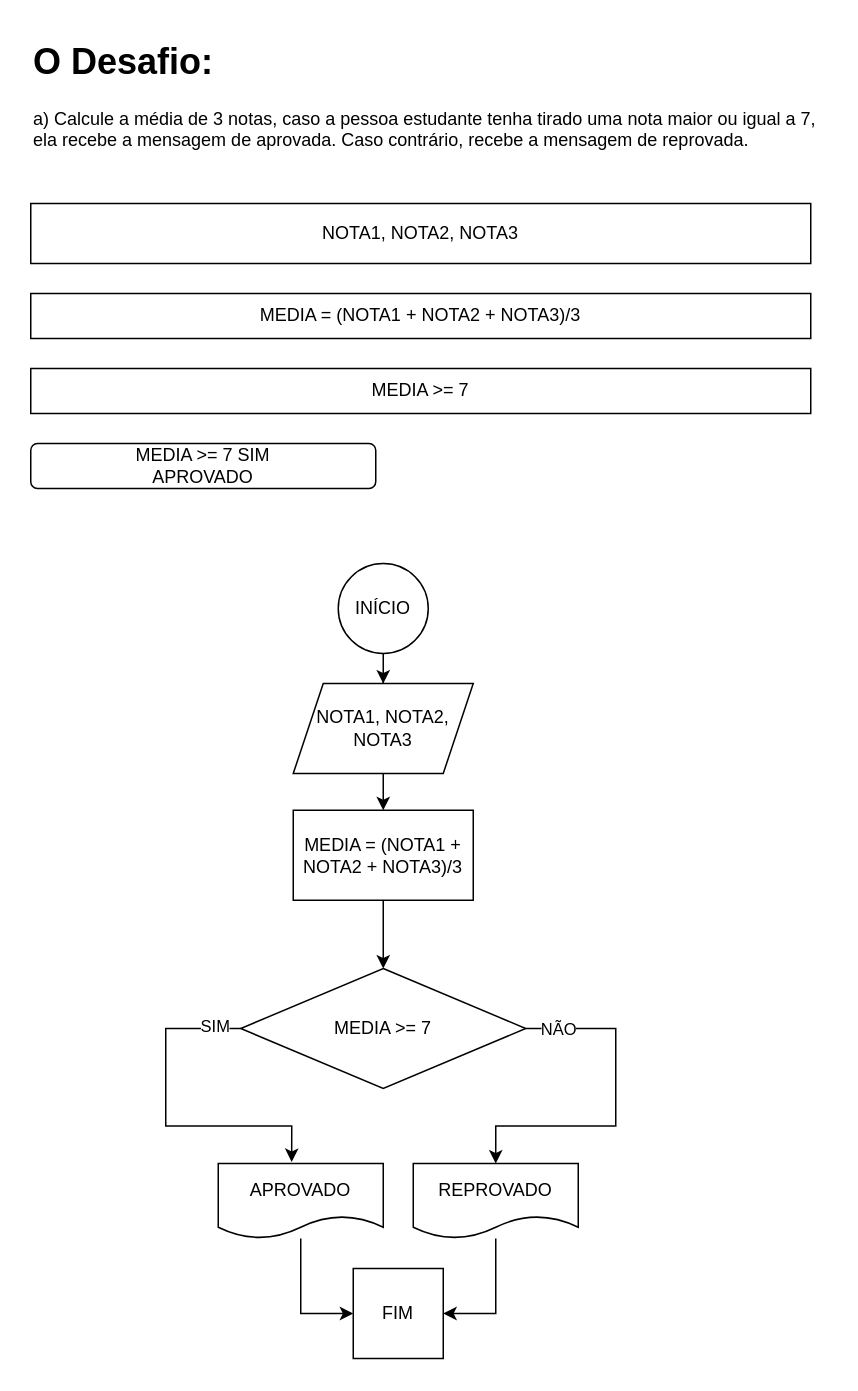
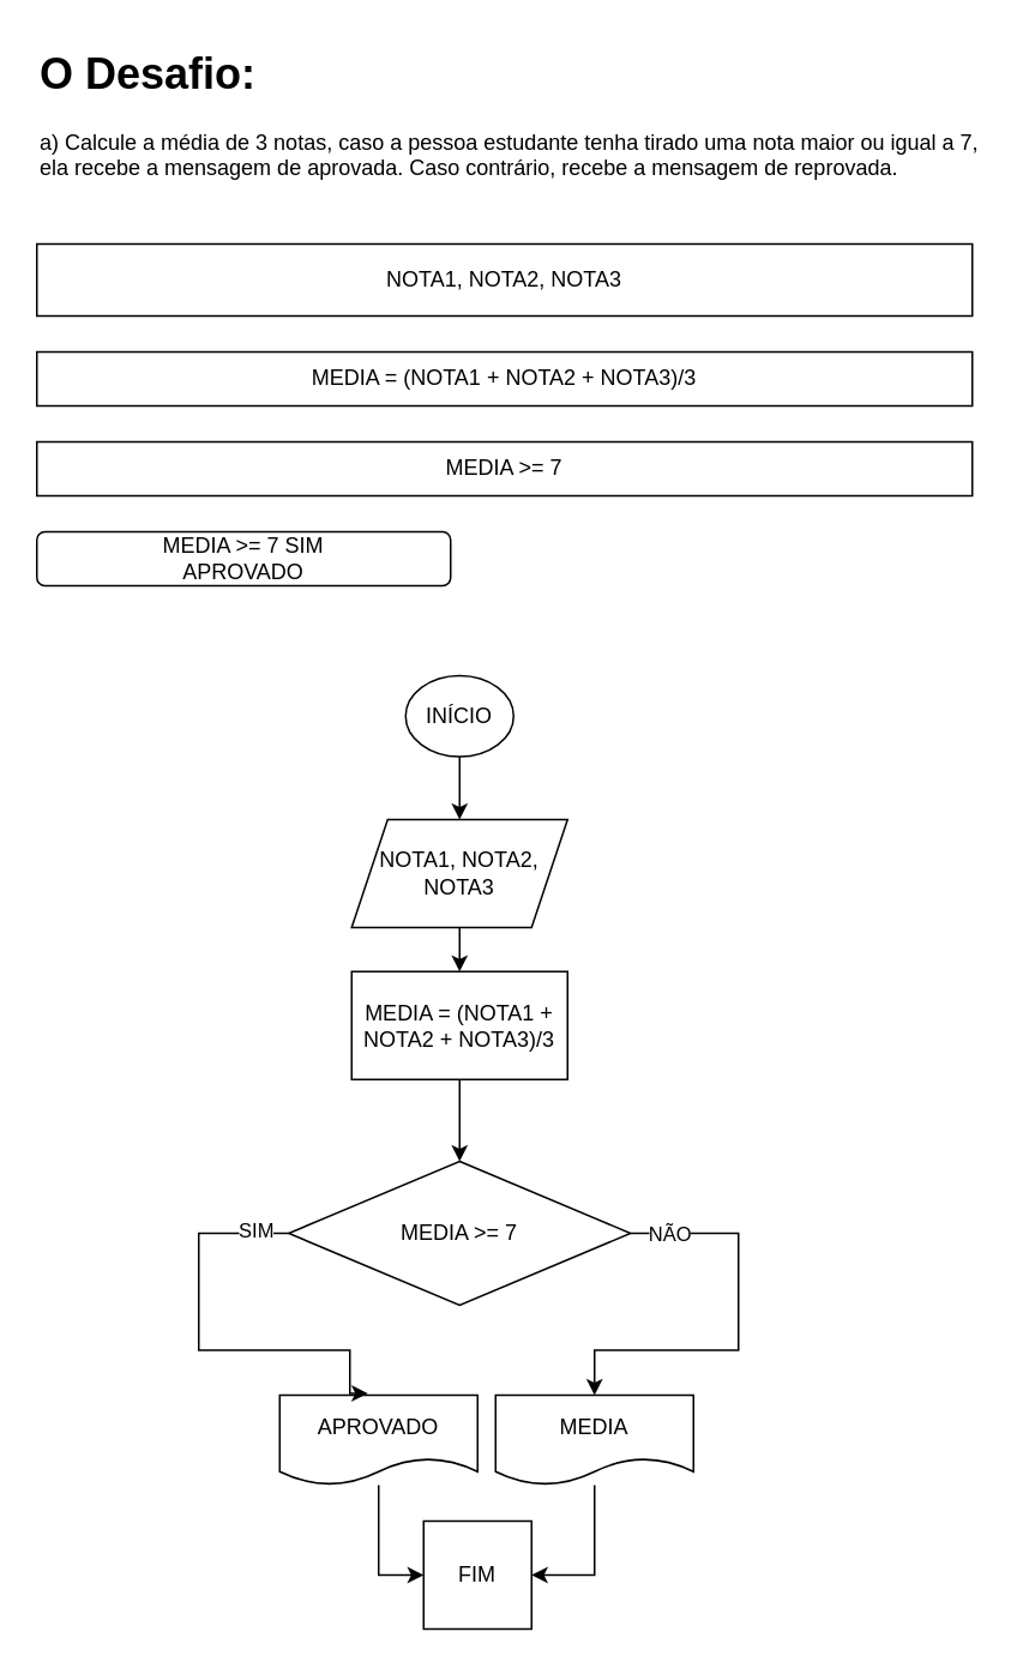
- <mxCell id="8" value="INÍCIO" style="ellipse;whiteSpace=wrap;html=1;aspect=fixed;" parent="1" vertex="1"><mxGeometry x="225" y="375" width="60" height="60" as="geometry" /></mxCell>
+ <mxCell id="8" value="INÍCIO" style="ellipse;whiteSpace=wrap;html=1;aspect=fixed;" parent="1" vertex="1"><mxGeometry x="225" y="375" width="60" height="45" as="geometry" /></mxCell>
- <mxCell id="19" value="REPROVADO" style="shape=document;whiteSpace=wrap;html=1;boundedLbl=1;" parent="1" vertex="1"><mxGeometry x="275" y="775" width="110" height="50" as="geometry" /></mxCell>
+ <mxCell id="19" value="MEDIA" style="shape=document;whiteSpace=wrap;html=1;boundedLbl=1;" parent="1" vertex="1"><mxGeometry x="275" y="775" width="110" height="50" as="geometry" /></mxCell>
- <mxCell id="17" value="APROVADO" style="shape=document;whiteSpace=wrap;html=1;boundedLbl=1;" parent="1" vertex="1"><mxGeometry x="145" y="775" width="110" height="50" as="geometry" /></mxCell>
+ <mxCell id="17" value="APROVADO" style="shape=document;whiteSpace=wrap;html=1;boundedLbl=1;" parent="1" vertex="1"><mxGeometry x="155" y="775" width="110" height="50" as="geometry" /></mxCell>
